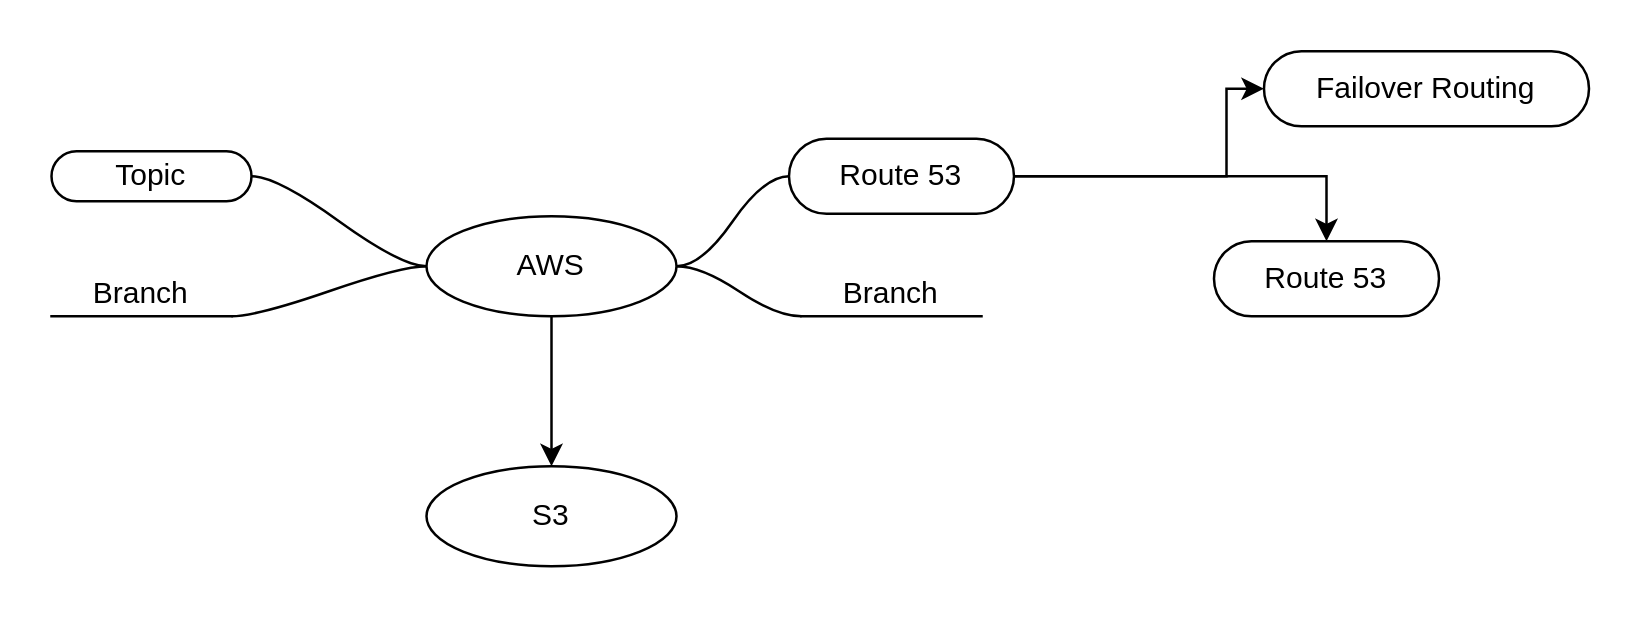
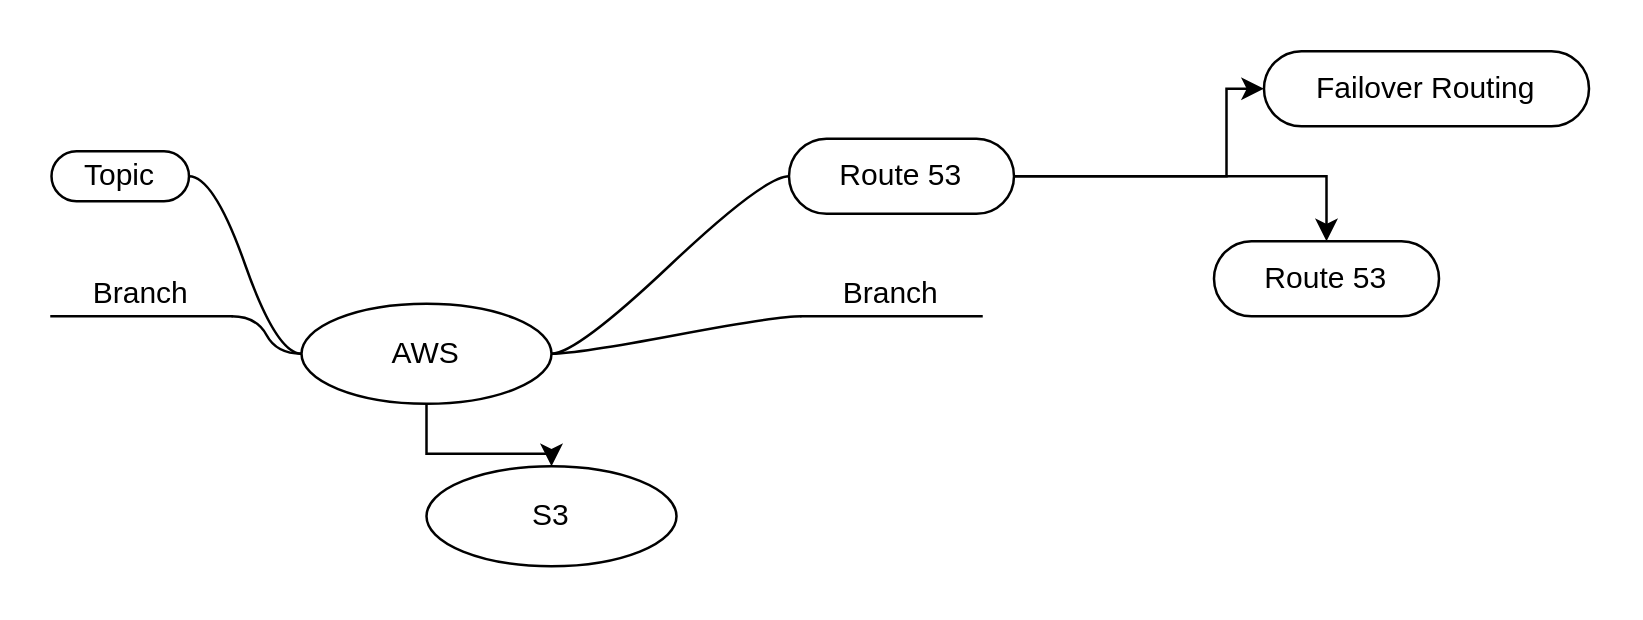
- <mxCell id="12" value="Topic" style="whiteSpace=wrap;html=1;rounded=1;arcSize=50;align=center;verticalAlign=middle;strokeWidth=1;autosize=1;spacing=4;treeFolding=1;treeMoving=1;newEdgeStyle={&quot;edgeStyle&quot;:&quot;entityRelationEdgeStyle&quot;,&quot;startArrow&quot;:&quot;none&quot;,&quot;endArrow&quot;:&quot;none&quot;,&quot;segment&quot;:10,&quot;curved&quot;:1};" vertex="1" parent="1"><mxGeometry x="20" y="60" width="80" height="20" as="geometry" /></mxCell>
+ <mxCell id="12" value="Topic" style="whiteSpace=wrap;html=1;rounded=1;arcSize=50;align=center;verticalAlign=middle;strokeWidth=1;autosize=1;spacing=4;treeFolding=1;treeMoving=1;newEdgeStyle={&quot;edgeStyle&quot;:&quot;entityRelationEdgeStyle&quot;,&quot;startArrow&quot;:&quot;none&quot;,&quot;endArrow&quot;:&quot;none&quot;,&quot;segment&quot;:10,&quot;curved&quot;:1};" vertex="1" parent="1"><mxGeometry x="20" y="60" width="55" height="20" as="geometry" /></mxCell>
- <mxCell id="7" value="AWS" style="ellipse;whiteSpace=wrap;html=1;align=center;treeFolding=1;treeMoving=1;newEdgeStyle={&quot;edgeStyle&quot;:&quot;entityRelationEdgeStyle&quot;,&quot;startArrow&quot;:&quot;none&quot;,&quot;endArrow&quot;:&quot;none&quot;,&quot;segment&quot;:10,&quot;curved&quot;:1};" vertex="1" parent="1"><mxGeometry x="170" y="86" width="100" height="40" as="geometry" /></mxCell>
+ <mxCell id="7" value="AWS" style="ellipse;whiteSpace=wrap;html=1;align=center;treeFolding=1;treeMoving=1;newEdgeStyle={&quot;edgeStyle&quot;:&quot;entityRelationEdgeStyle&quot;,&quot;startArrow&quot;:&quot;none&quot;,&quot;endArrow&quot;:&quot;none&quot;,&quot;segment&quot;:10,&quot;curved&quot;:1};" vertex="1" parent="1"><mxGeometry x="120" y="121" width="100" height="40" as="geometry" /></mxCell>
